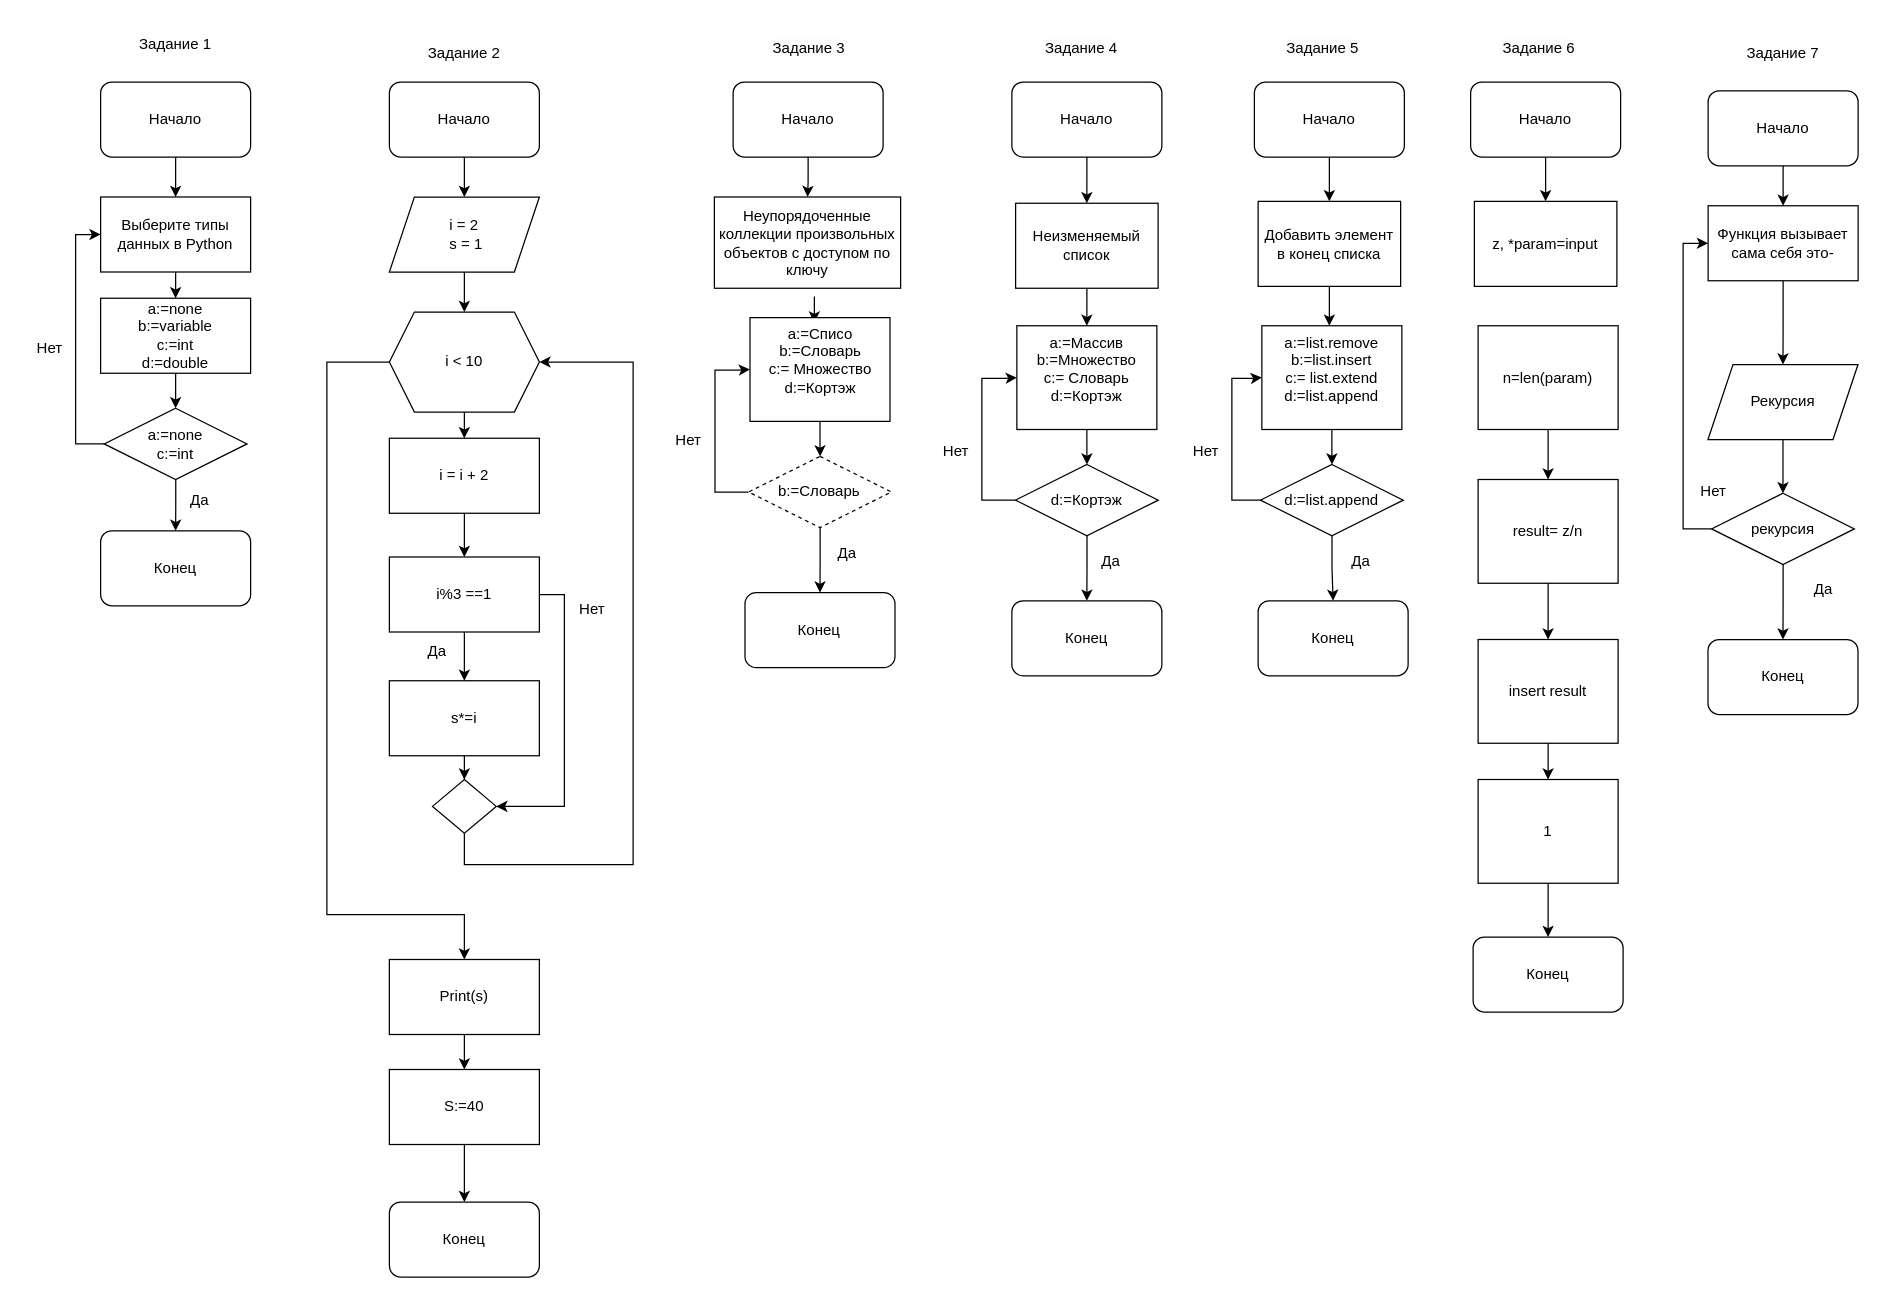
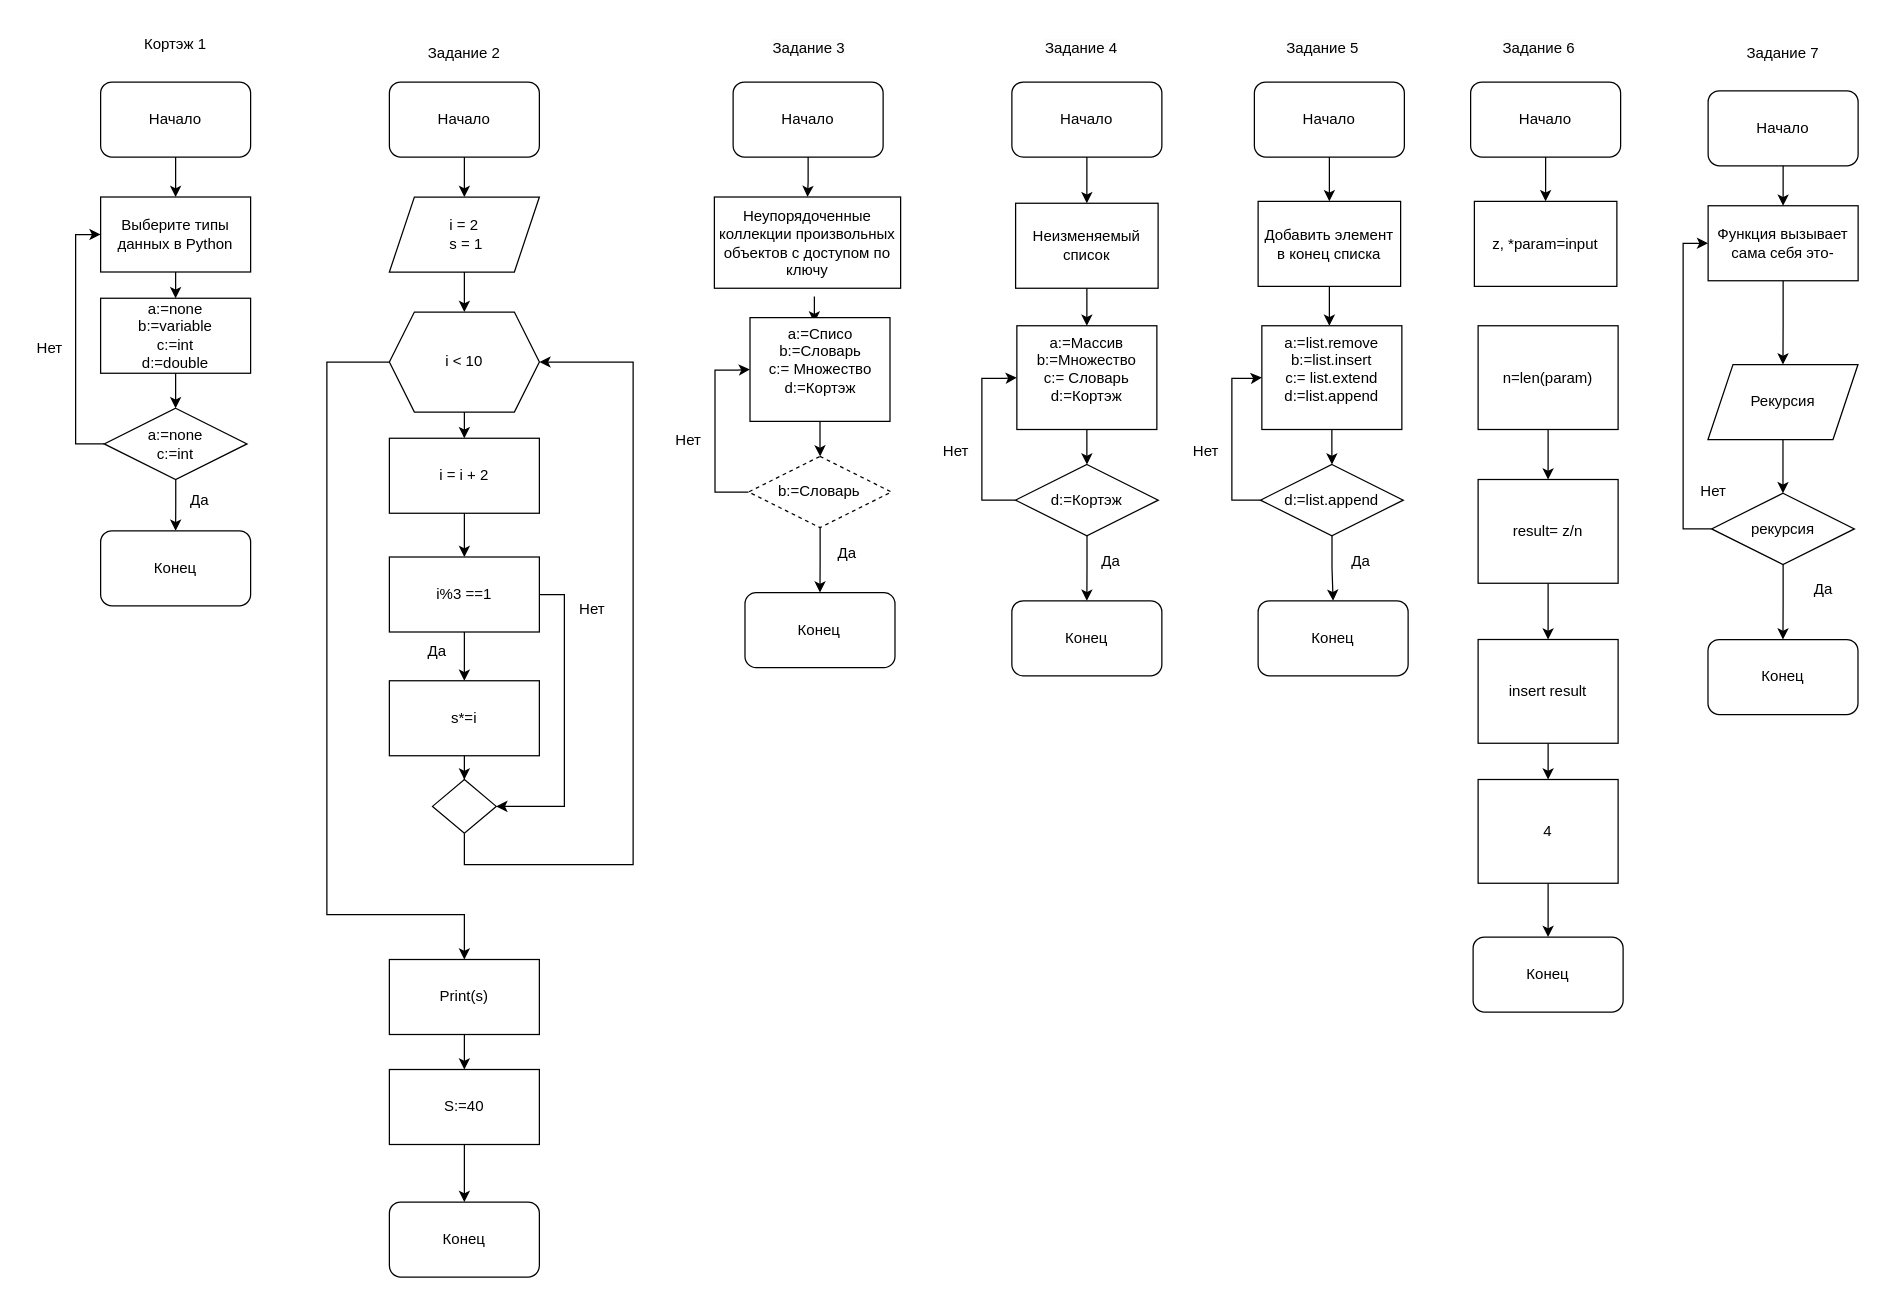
- <mxCell id="17" value="Задание 1" style="text;html=1;align=center;verticalAlign=middle;whiteSpace=wrap;rounded=0;" parent="1" vertex="1"><mxGeometry x="109.99" y="20" width="60" height="30" as="geometry" /></mxCell>
+ <mxCell id="17" value="Кортэж 1" style="text;html=1;align=center;verticalAlign=middle;whiteSpace=wrap;rounded=0;" parent="1" vertex="1"><mxGeometry x="109.99" y="20" width="60" height="30" as="geometry" /></mxCell>
- <mxCell id="91" value="&lt;div&gt;1&lt;/div&gt;" style="rounded=0;whiteSpace=wrap;html=1;" vertex="1" parent="1"><mxGeometry x="1181.99" y="623" width="112" height="83" as="geometry" /></mxCell>
+ <mxCell id="91" value="&lt;div&gt;4&lt;/div&gt;" style="rounded=0;whiteSpace=wrap;html=1;" vertex="1" parent="1"><mxGeometry x="1181.99" y="623" width="112" height="83" as="geometry" /></mxCell>
